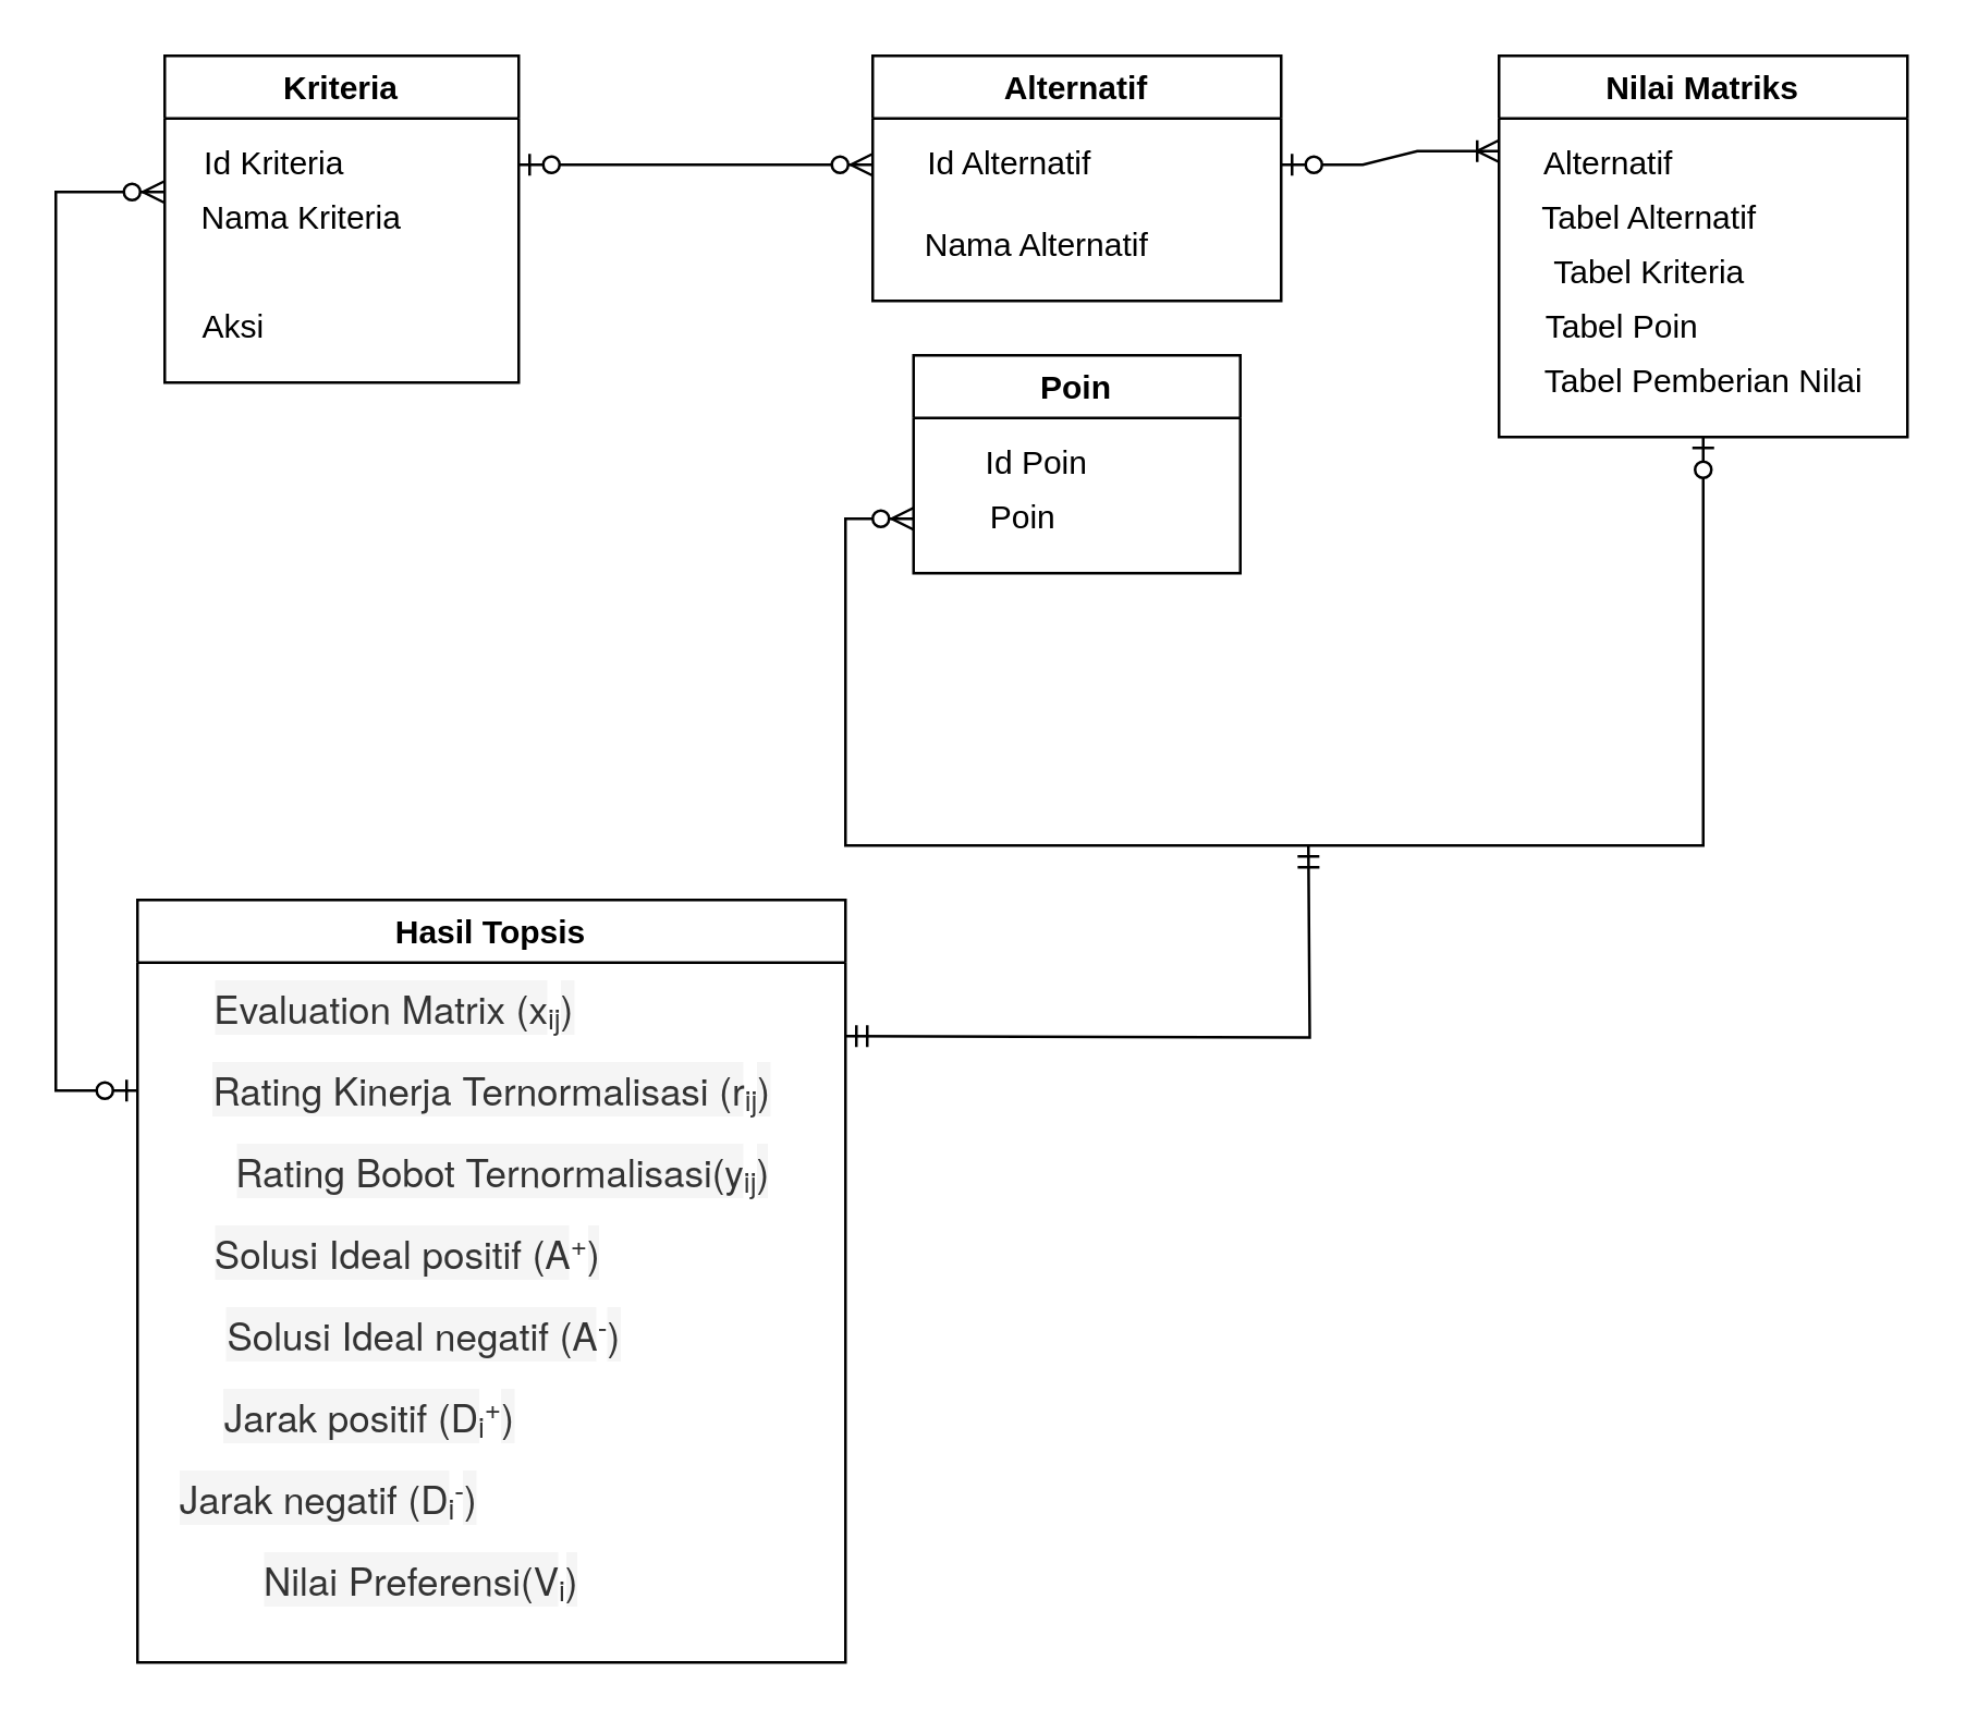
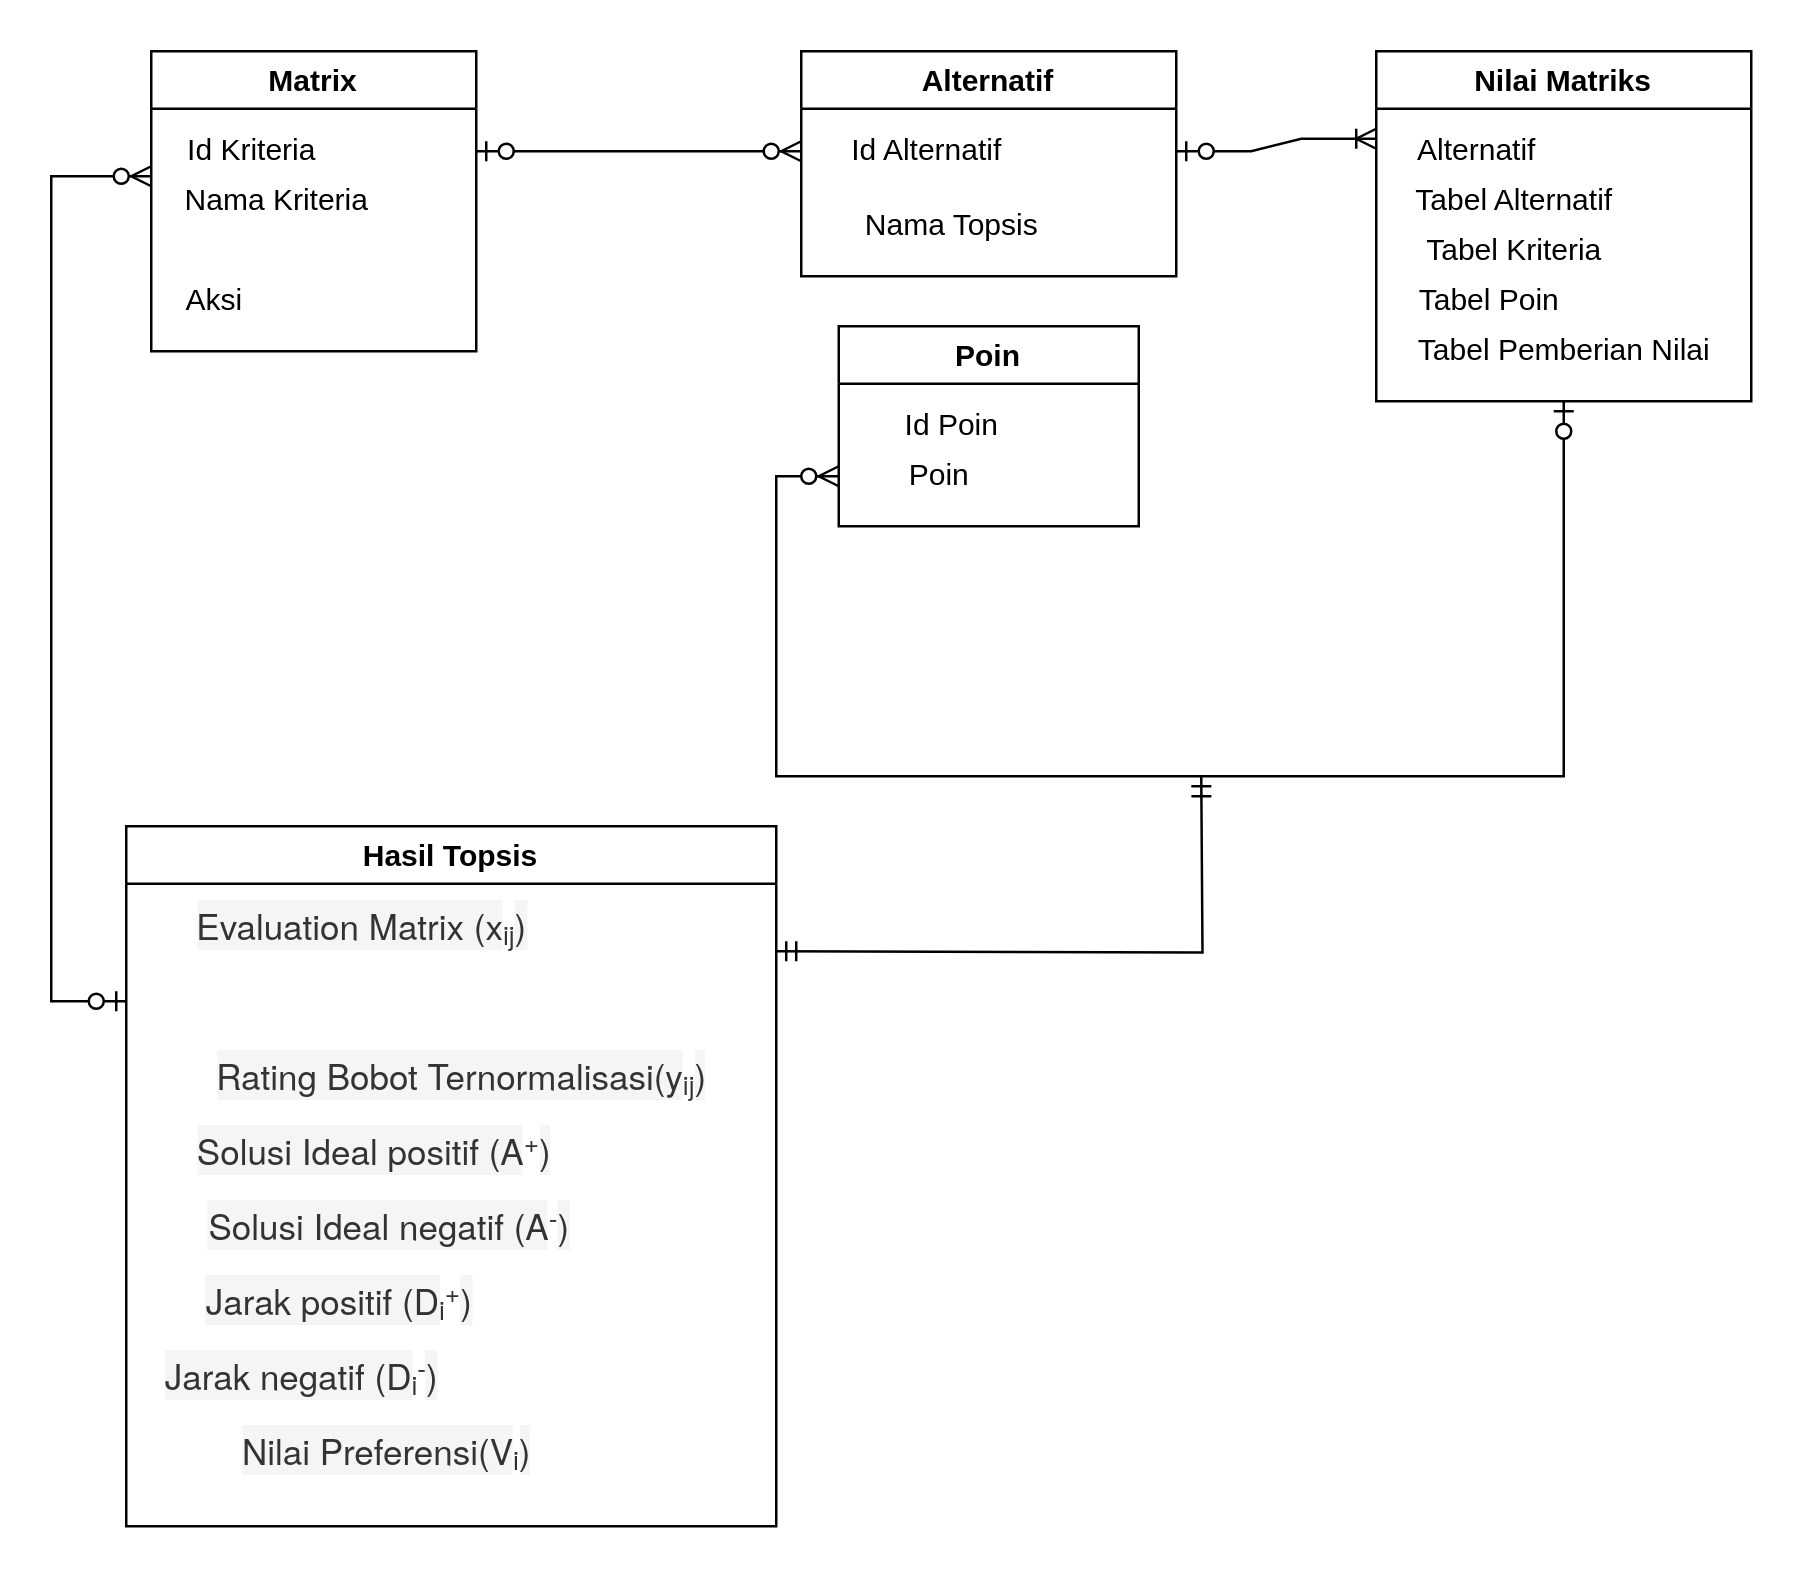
- <mxCell id="2" value="Kriteria" style="swimlane;" parent="1" vertex="1"><mxGeometry x="60" y="20" width="130" height="120" as="geometry"><mxRectangle x="310" y="120" width="130" height="23" as="alternateBounds" /></mxGeometry></mxCell>
+ <mxCell id="2" value="Matrix" style="swimlane;" parent="1" vertex="1"><mxGeometry x="60" y="20" width="130" height="120" as="geometry"><mxRectangle x="310" y="120" width="130" height="23" as="alternateBounds" /></mxGeometry></mxCell>
- <mxCell id="7" value="Nama Alternatif" style="text;html=1;align=center;verticalAlign=middle;resizable=0;points=[];autosize=1;strokeColor=none;fillColor=none;" parent="6" vertex="1"><mxGeometry x="10" y="60" width="100" height="20" as="geometry" /></mxCell>
+ <mxCell id="7" value="Nama Topsis" style="text;html=1;align=center;verticalAlign=middle;resizable=0;points=[];autosize=1;strokeColor=none;fillColor=none;" parent="6" vertex="1"><mxGeometry x="10" y="60" width="100" height="20" as="geometry" /></mxCell>
- <mxCell id="19" value="&lt;span style=&quot;color: rgb(51 , 51 , 51) ; font-family: &amp;#34;helvetica neue&amp;#34; , &amp;#34;helvetica&amp;#34; , &amp;#34;arial&amp;#34; , sans-serif ; font-size: 14px ; background-color: rgb(245 , 245 , 245)&quot;&gt;Rating Kinerja Ternormalisasi (r&lt;/span&gt;&lt;span style=&quot;box-sizing: border-box ; position: relative ; font-size: 10.5px ; line-height: 0 ; vertical-align: baseline ; bottom: -0.25em ; color: rgb(51 , 51 , 51) ; font-family: &amp;#34;helvetica neue&amp;#34; , &amp;#34;helvetica&amp;#34; , &amp;#34;arial&amp;#34; , sans-serif&quot;&gt;ij&lt;/span&gt;&lt;span style=&quot;color: rgb(51 , 51 , 51) ; font-family: &amp;#34;helvetica neue&amp;#34; , &amp;#34;helvetica&amp;#34; , &amp;#34;arial&amp;#34; , sans-serif ; font-size: 14px ; background-color: rgb(245 , 245 , 245)&quot;&gt;)&lt;/span&gt;" style="text;html=1;align=center;verticalAlign=middle;resizable=0;points=[];autosize=1;strokeColor=none;fillColor=none;" parent="18" vertex="1"><mxGeometry x="20" y="60" width="220" height="20" as="geometry" /></mxCell>
